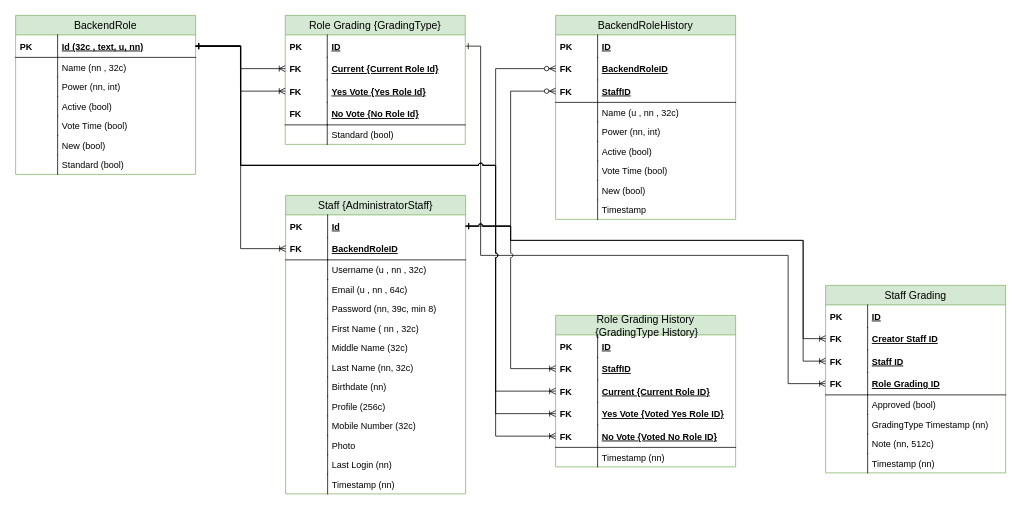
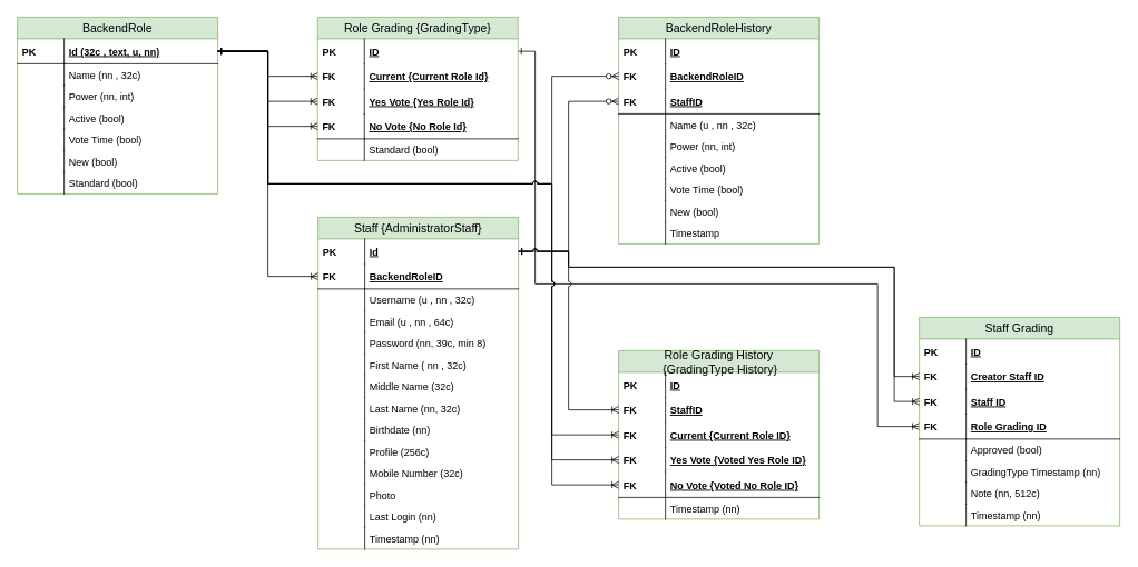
+ <mxCell id="61" style="edgeStyle=orthogonalEdgeStyle;rounded=0;orthogonalLoop=1;jettySize=auto;html=1;startArrow=ERone;startFill=0;endArrow=ERoneToMany;endFill=0;" parent="1" source="4" target="55" edge="1"><mxGeometry relative="1" as="geometry" /></mxCell>
